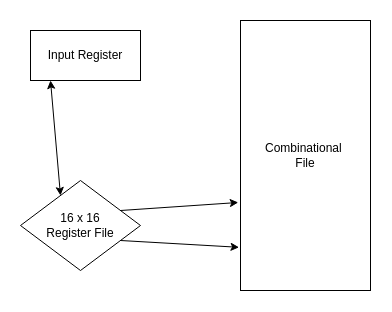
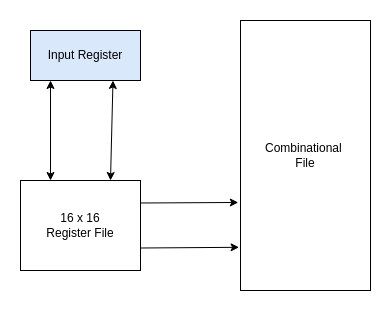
- <mxCell id="2" value="Input Register" style="rounded=0;whiteSpace=wrap;html=1;" vertex="1" parent="1"><mxGeometry x="30" y="30" width="110" height="50" as="geometry" /></mxCell>
+ <mxCell id="2" value="Input Register" style="rounded=0;whiteSpace=wrap;html=1;fillColor=#dae8fc;" vertex="1" parent="1"><mxGeometry x="30" y="30" width="110" height="50" as="geometry" /></mxCell>
+ <mxCell id="3" style="rounded=0;orthogonalLoop=1;jettySize=auto;html=1;entryX=0.75;entryY=1;entryDx=0;entryDy=0;exitX=0.75;exitY=0;exitDx=0;exitDy=0;startArrow=classic;startFill=1;" edge="1" parent="1" source="7" target="2"><mxGeometry relative="1" as="geometry" /></mxCell>
- <mxCell id="7" value="16 x 16&lt;br&gt;Register File" style="rhombus;whiteSpace=wrap;html=1;" vertex="1" parent="1"><mxGeometry x="20" y="180" width="120" height="90" as="geometry" /></mxCell>
+ <mxCell id="7" value="16 x 16&lt;br&gt;Register File" style="rounded=0;whiteSpace=wrap;html=1;" vertex="1" parent="1"><mxGeometry x="20" y="180" width="120" height="90" as="geometry" /></mxCell>
